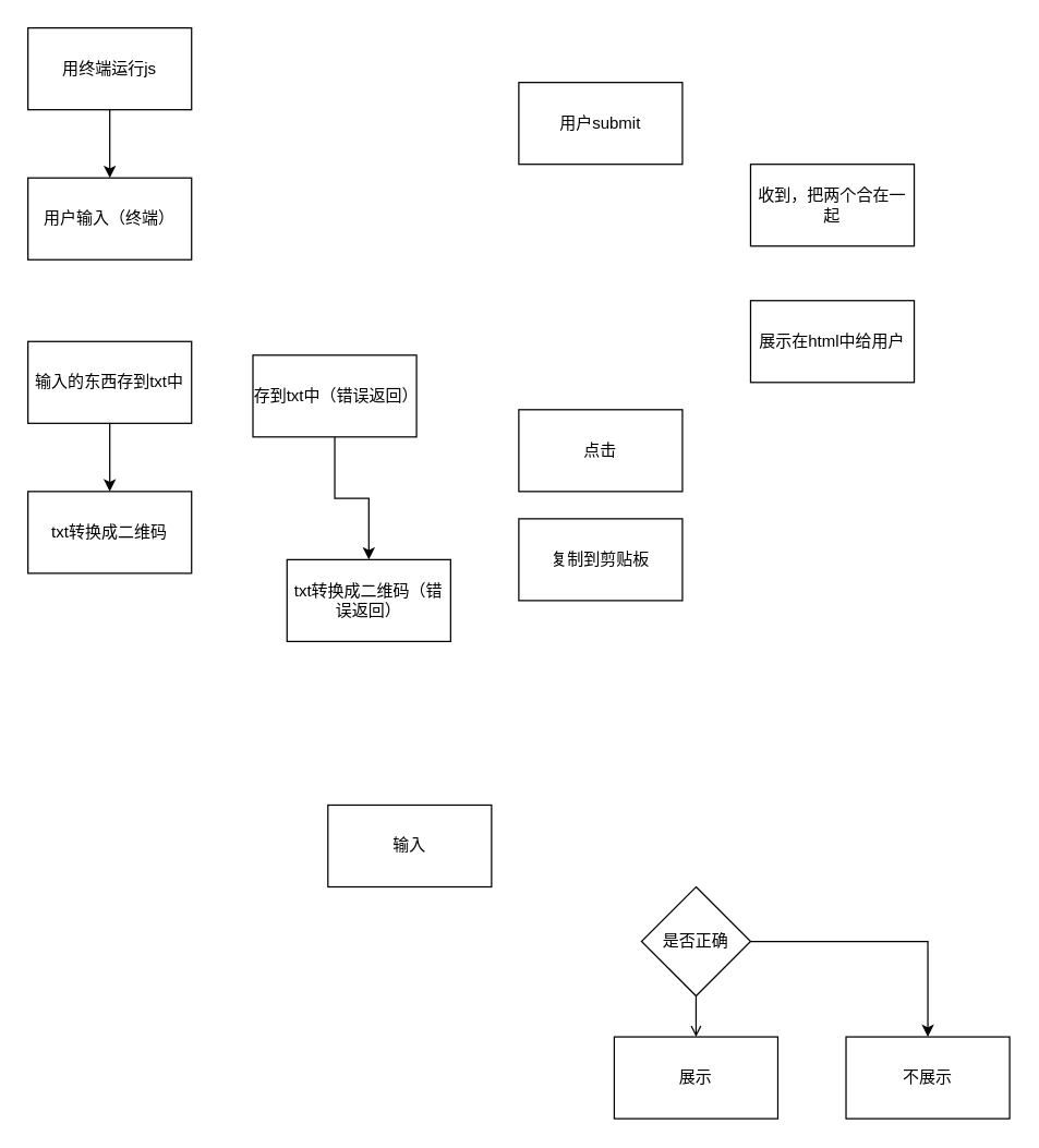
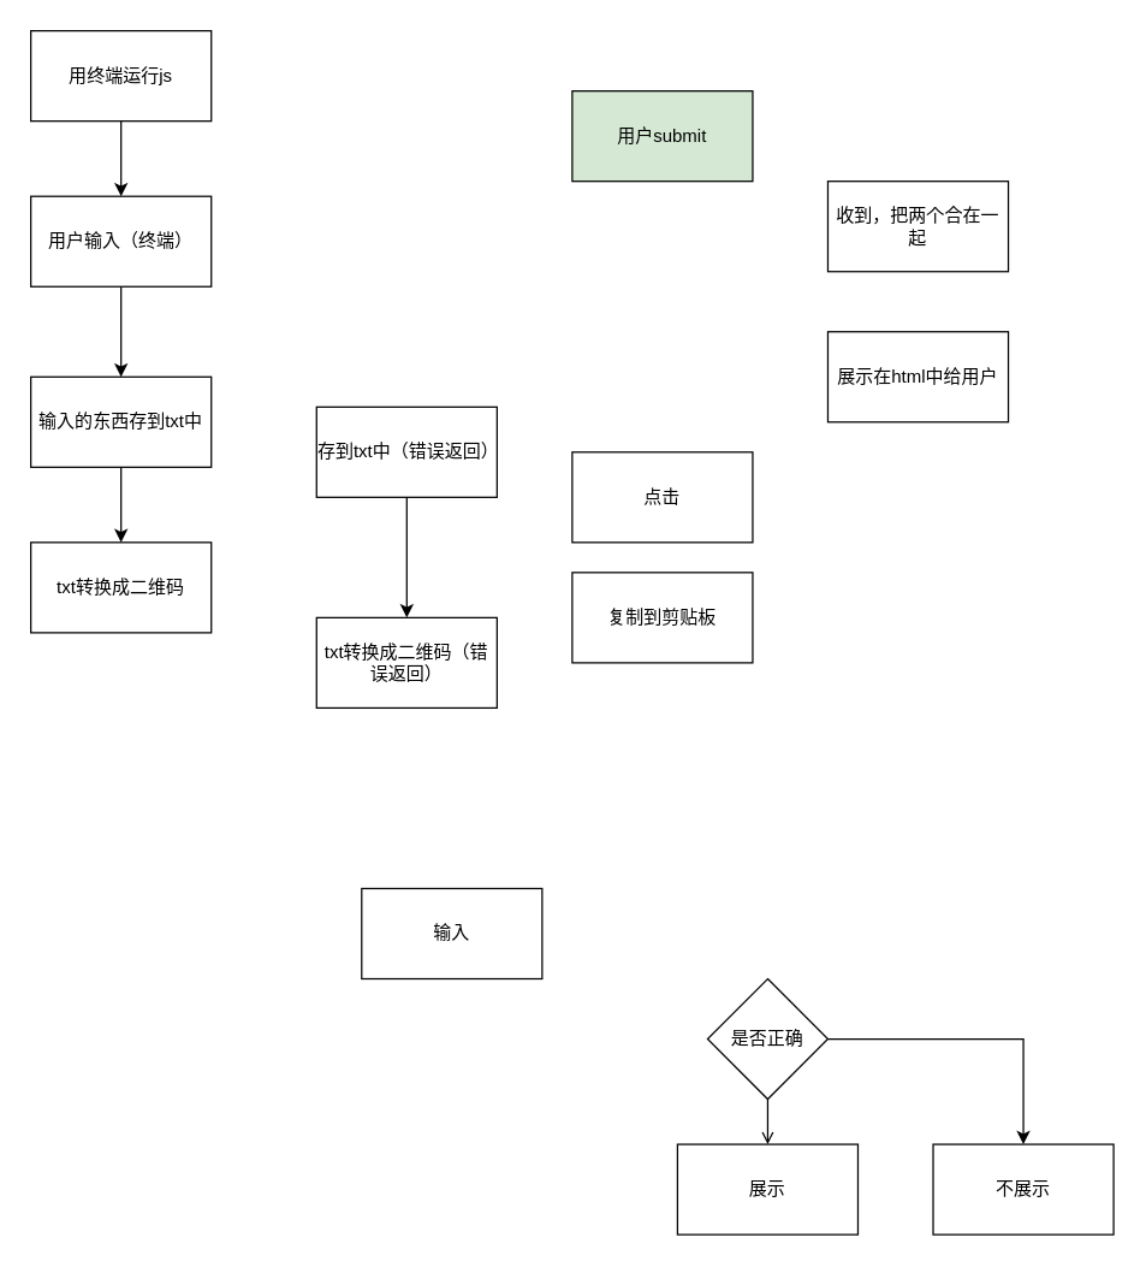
- <mxCell id="12" value="用户submit" style="rounded=0;whiteSpace=wrap;html=1;" vertex="1" parent="1"><mxGeometry x="380" y="60" width="120" height="60" as="geometry" /></mxCell>
+ <mxCell id="12" value="用户submit" style="rounded=0;whiteSpace=wrap;html=1;fillColor=#d5e8d4;" vertex="1" parent="1"><mxGeometry x="380" y="60" width="120" height="60" as="geometry" /></mxCell>
+ <mxCell id="2" value="" style="edgeStyle=orthogonalEdgeStyle;rounded=0;orthogonalLoop=1;jettySize=auto;html=1;" edge="1" parent="1" source="3" target="5"><mxGeometry relative="1" as="geometry" /></mxCell>
- <mxCell id="10" value="存到txt中（错误返回）" style="rounded=0;whiteSpace=wrap;html=1;" vertex="1" parent="1"><mxGeometry x="185" y="260" width="120" height="60" as="geometry" /></mxCell>
+ <mxCell id="10" value="存到txt中（错误返回）" style="rounded=0;whiteSpace=wrap;html=1;" vertex="1" parent="1"><mxGeometry x="210" y="270" width="120" height="60" as="geometry" /></mxCell>
